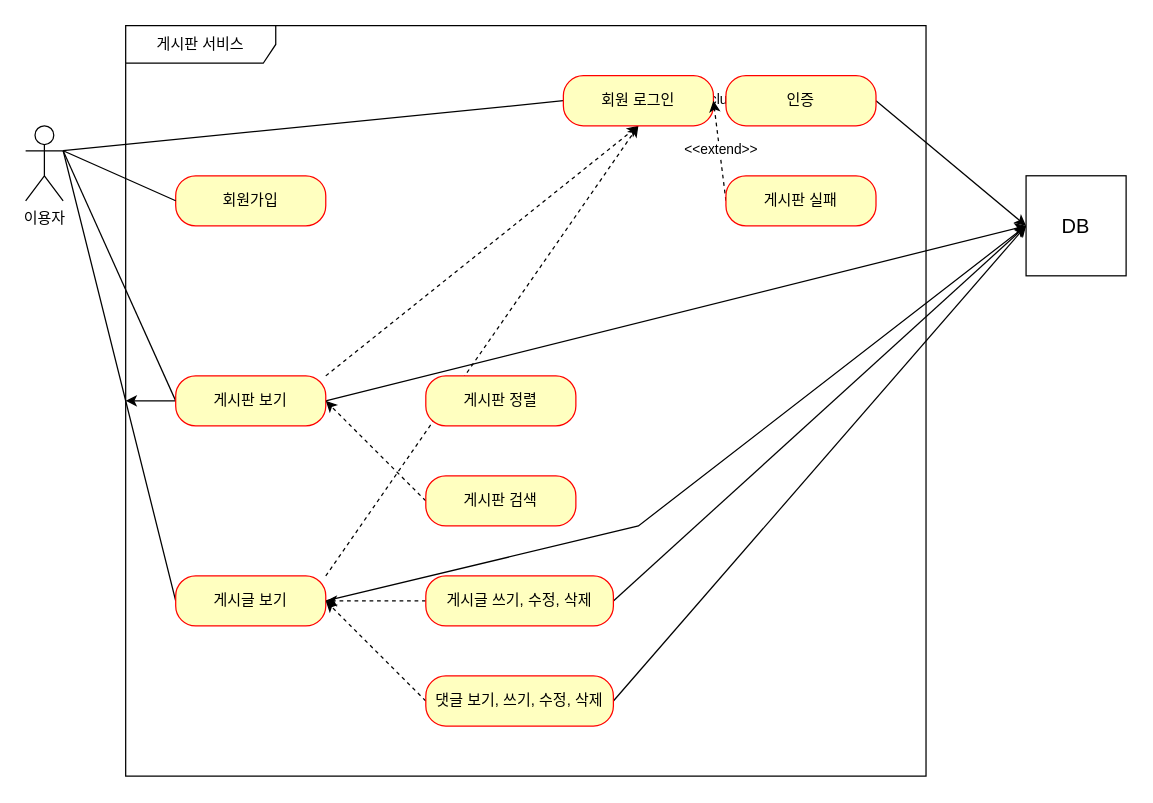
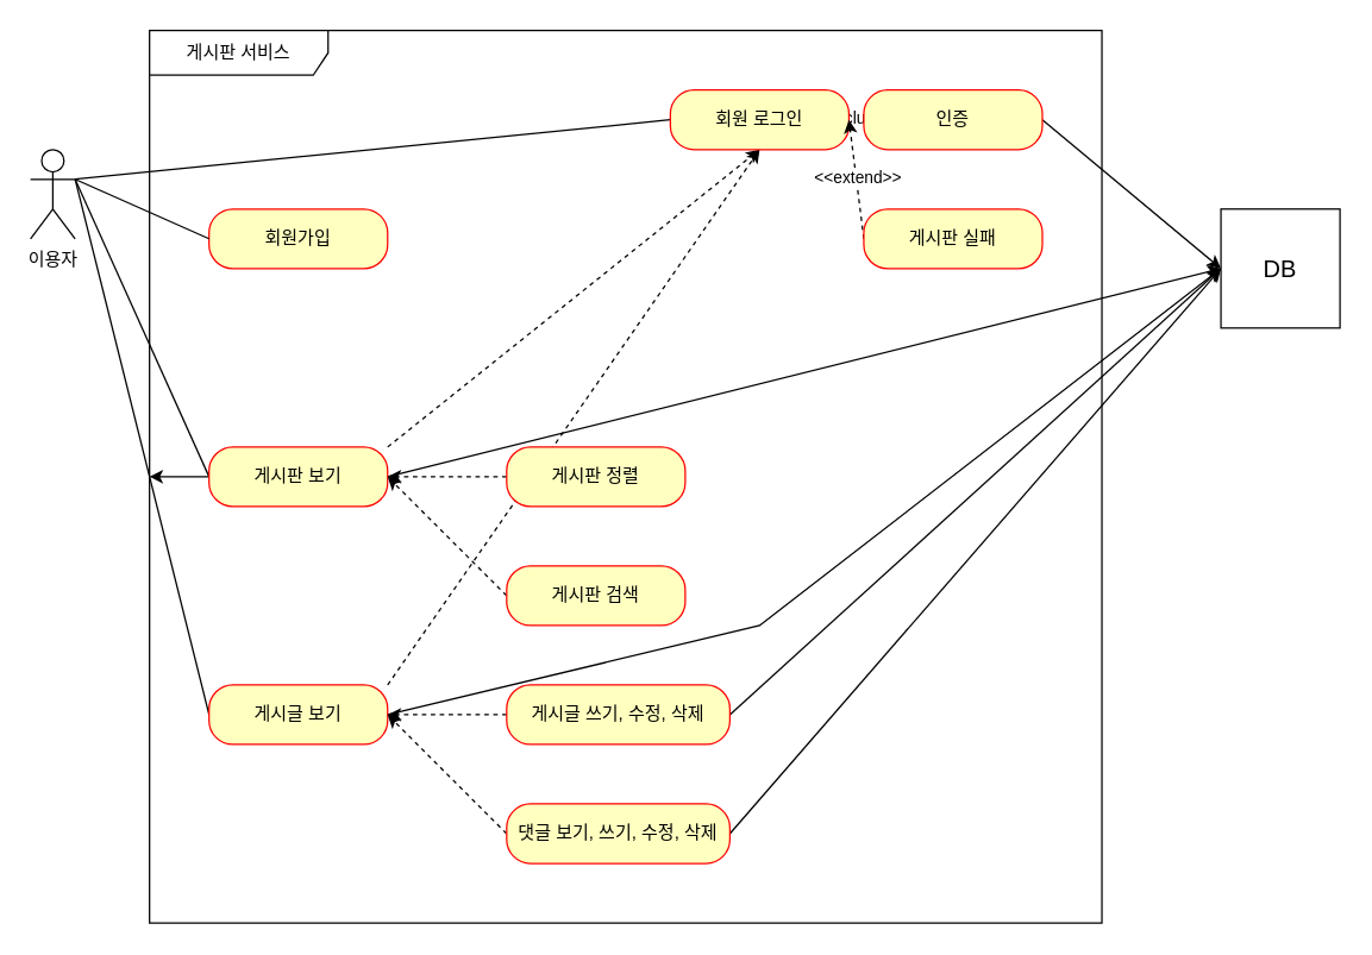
+ <mxCell id="23" style="edgeStyle=none;rounded=0;orthogonalLoop=1;jettySize=auto;html=1;exitX=0;exitY=0.5;exitDx=0;exitDy=0;entryX=1;entryY=0.5;entryDx=0;entryDy=0;dashed=1;" edge="1" parent="1" source="24" target="9"><mxGeometry relative="1" as="geometry" /></mxCell>
